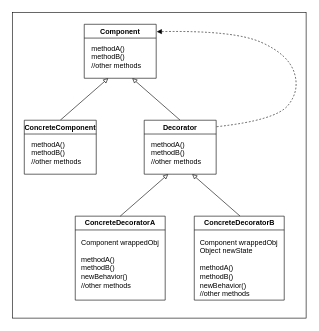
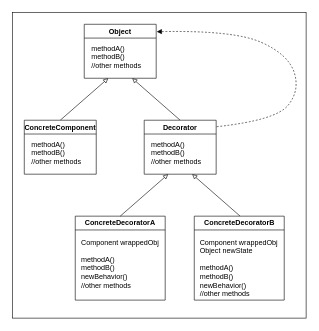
- <mxCell id="2" value="Component" style="swimlane;whiteSpace=wrap;html=1;" parent="1" vertex="1"><mxGeometry x="140" y="40" width="120" height="90" as="geometry" /></mxCell>
+ <mxCell id="2" value="Object" style="swimlane;whiteSpace=wrap;html=1;" parent="1" vertex="1"><mxGeometry x="140" y="40" width="120" height="90" as="geometry" /></mxCell>
